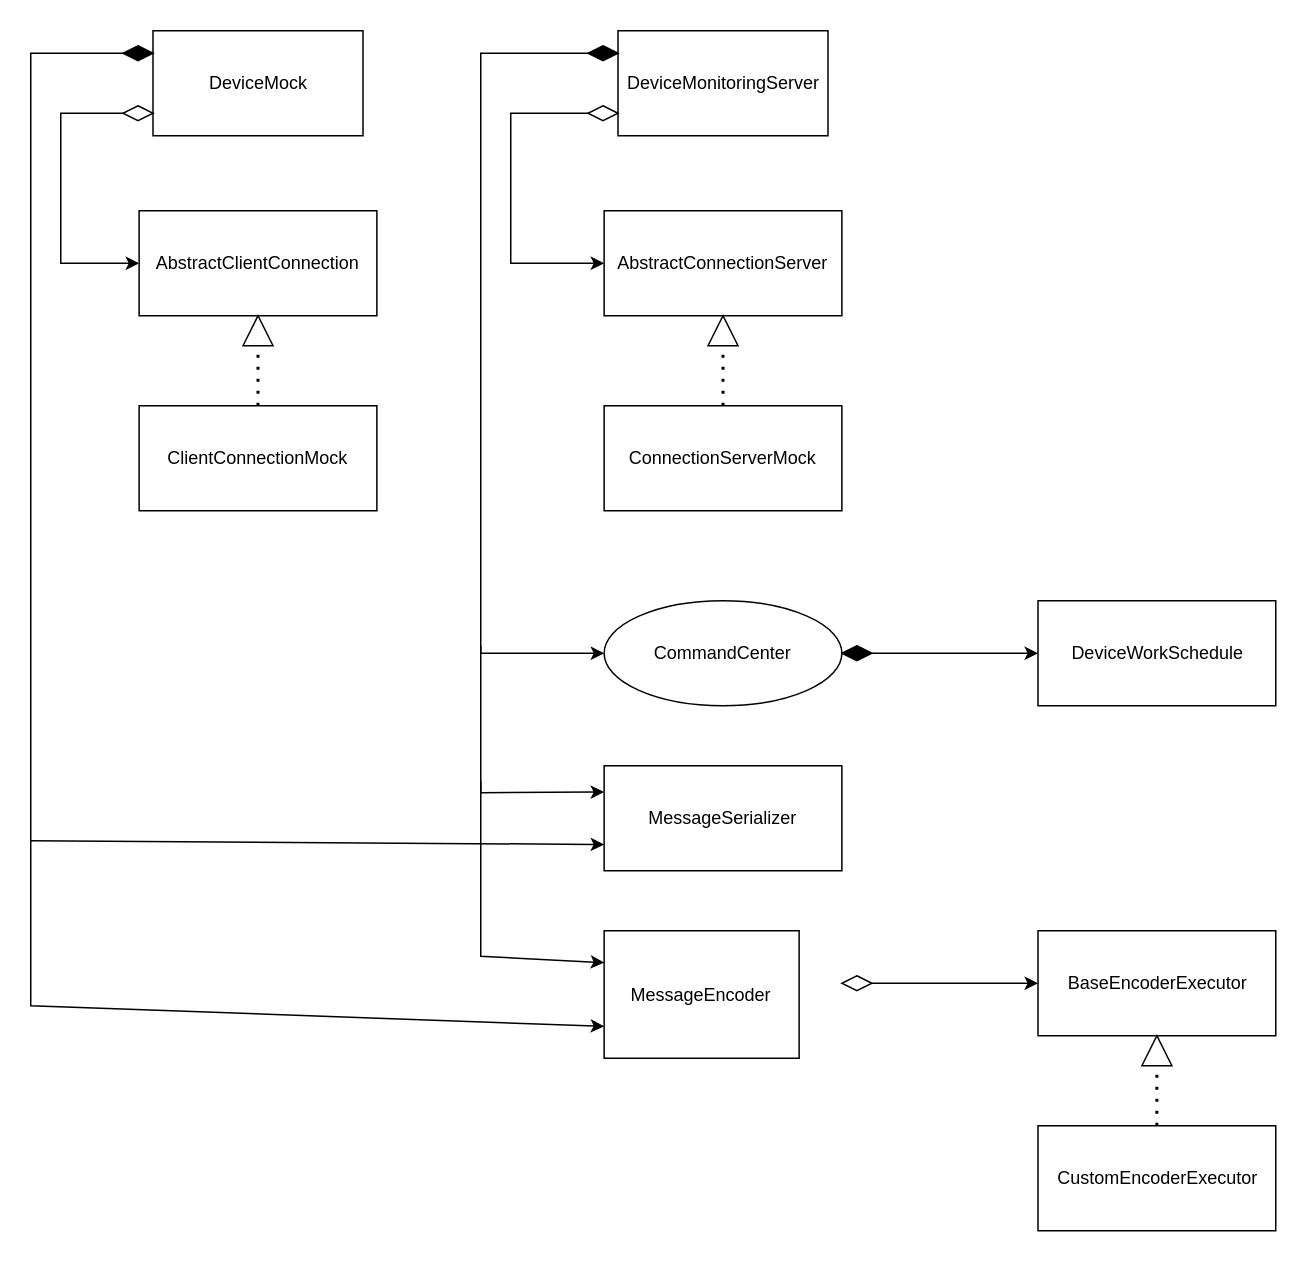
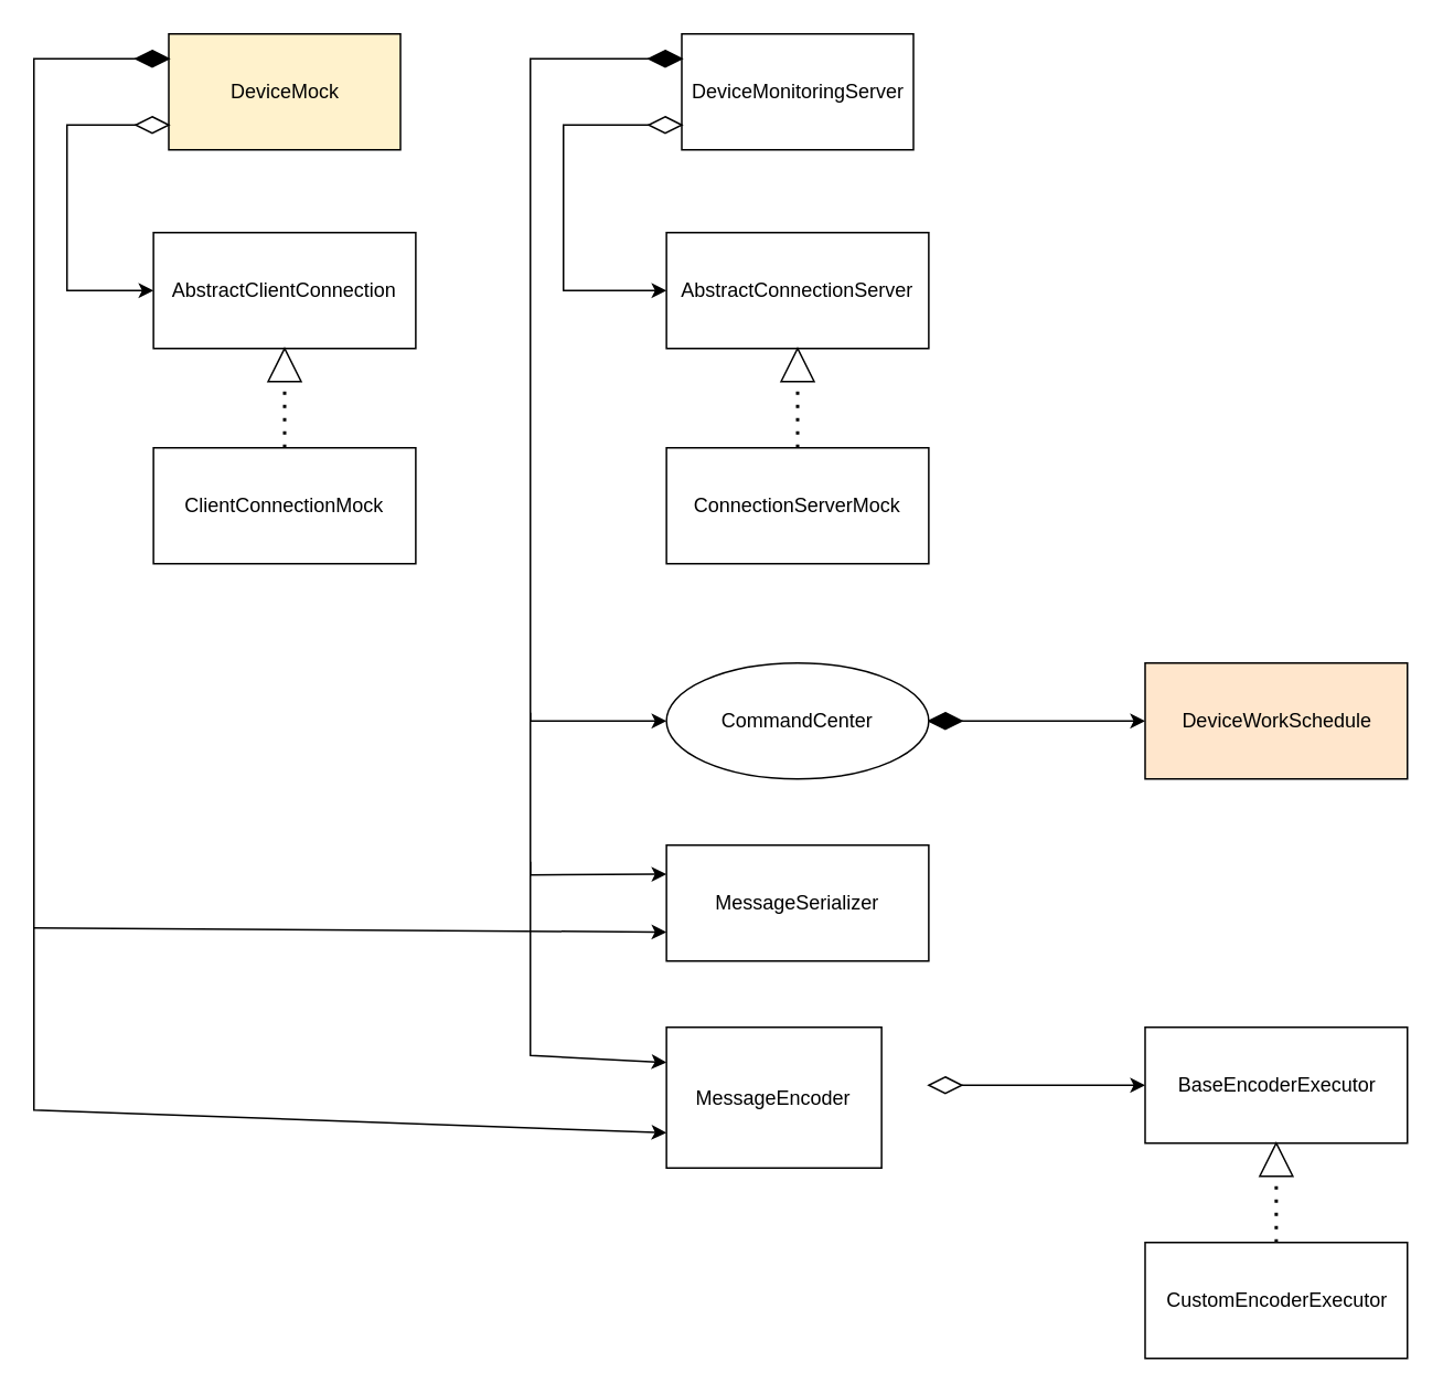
- <mxCell id="4" value="DeviceMock" style="rounded=0;whiteSpace=wrap;html=1;" parent="1" vertex="1"><mxGeometry x="101.5" y="20" width="140" height="70" as="geometry" /></mxCell>
+ <mxCell id="4" value="DeviceMock" style="rounded=0;whiteSpace=wrap;html=1;fillColor=#fff2cc;" parent="1" vertex="1"><mxGeometry x="101.5" y="20" width="140" height="70" as="geometry" /></mxCell>
- <mxCell id="20" value="DeviceWorkSchedule" style="rounded=0;whiteSpace=wrap;html=1;" parent="1" vertex="1"><mxGeometry x="691.5" y="400" width="158.5" height="70" as="geometry" /></mxCell>
+ <mxCell id="20" value="DeviceWorkSchedule" style="rounded=0;whiteSpace=wrap;html=1;fillColor=#ffe6cc;" parent="1" vertex="1"><mxGeometry x="691.5" y="400" width="158.5" height="70" as="geometry" /></mxCell>
